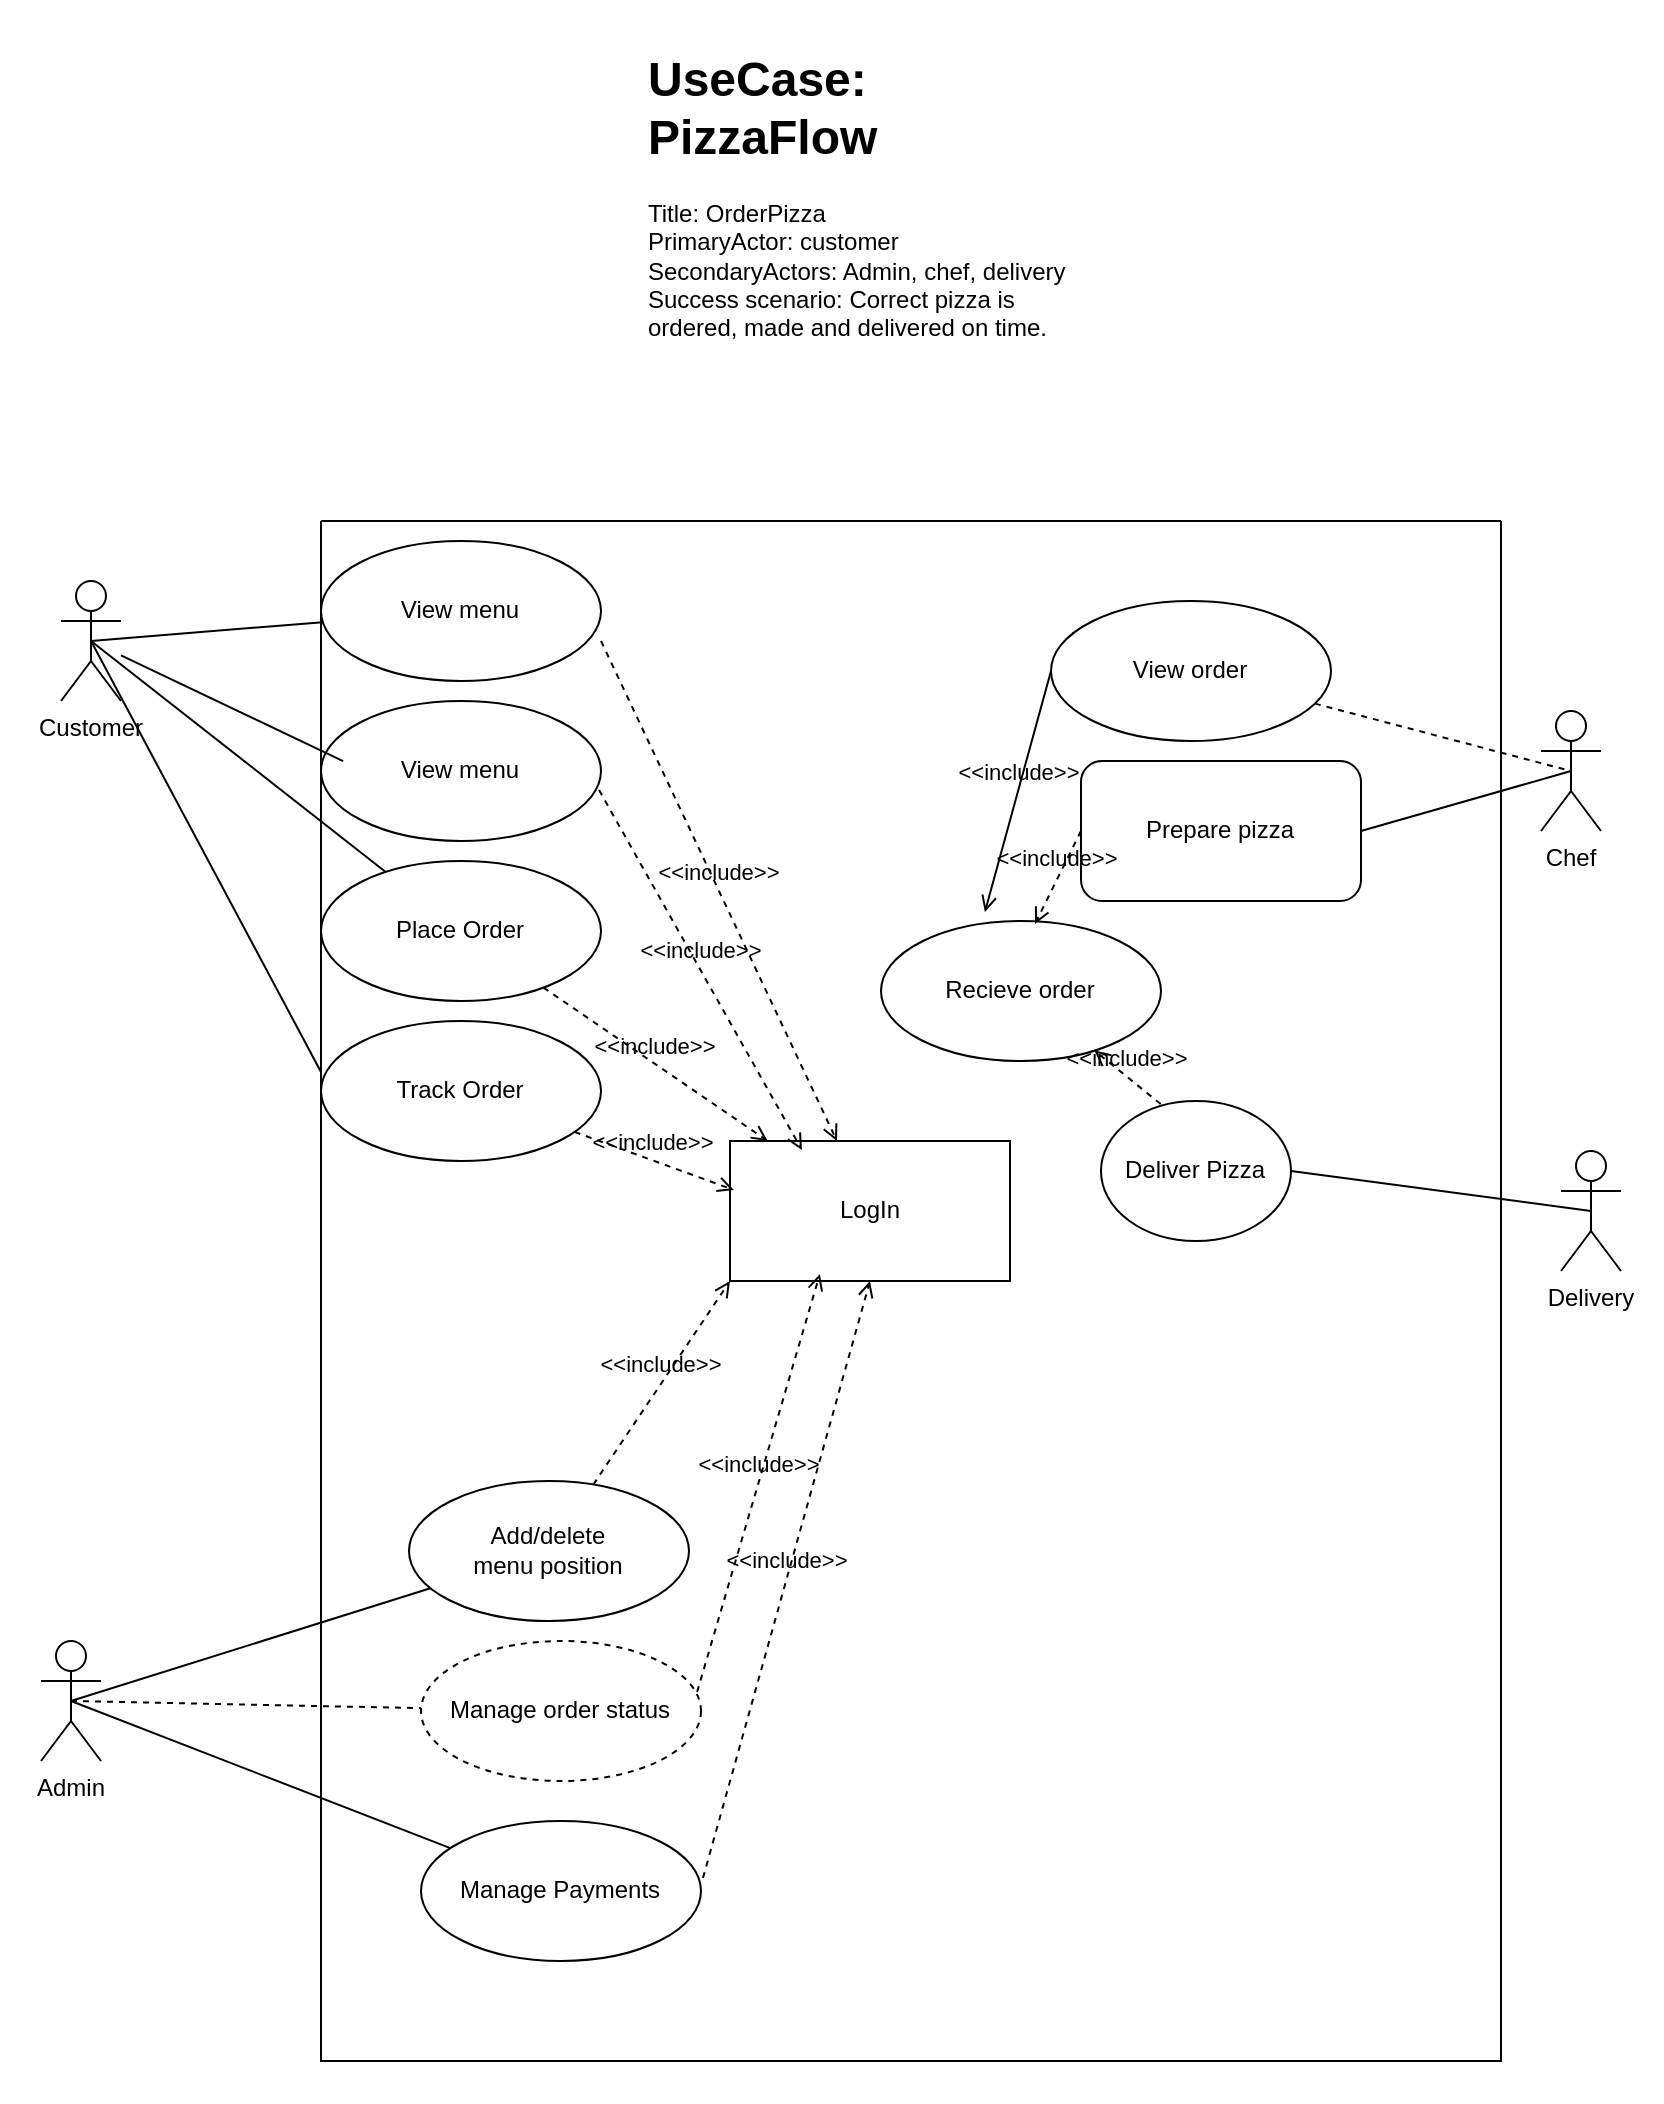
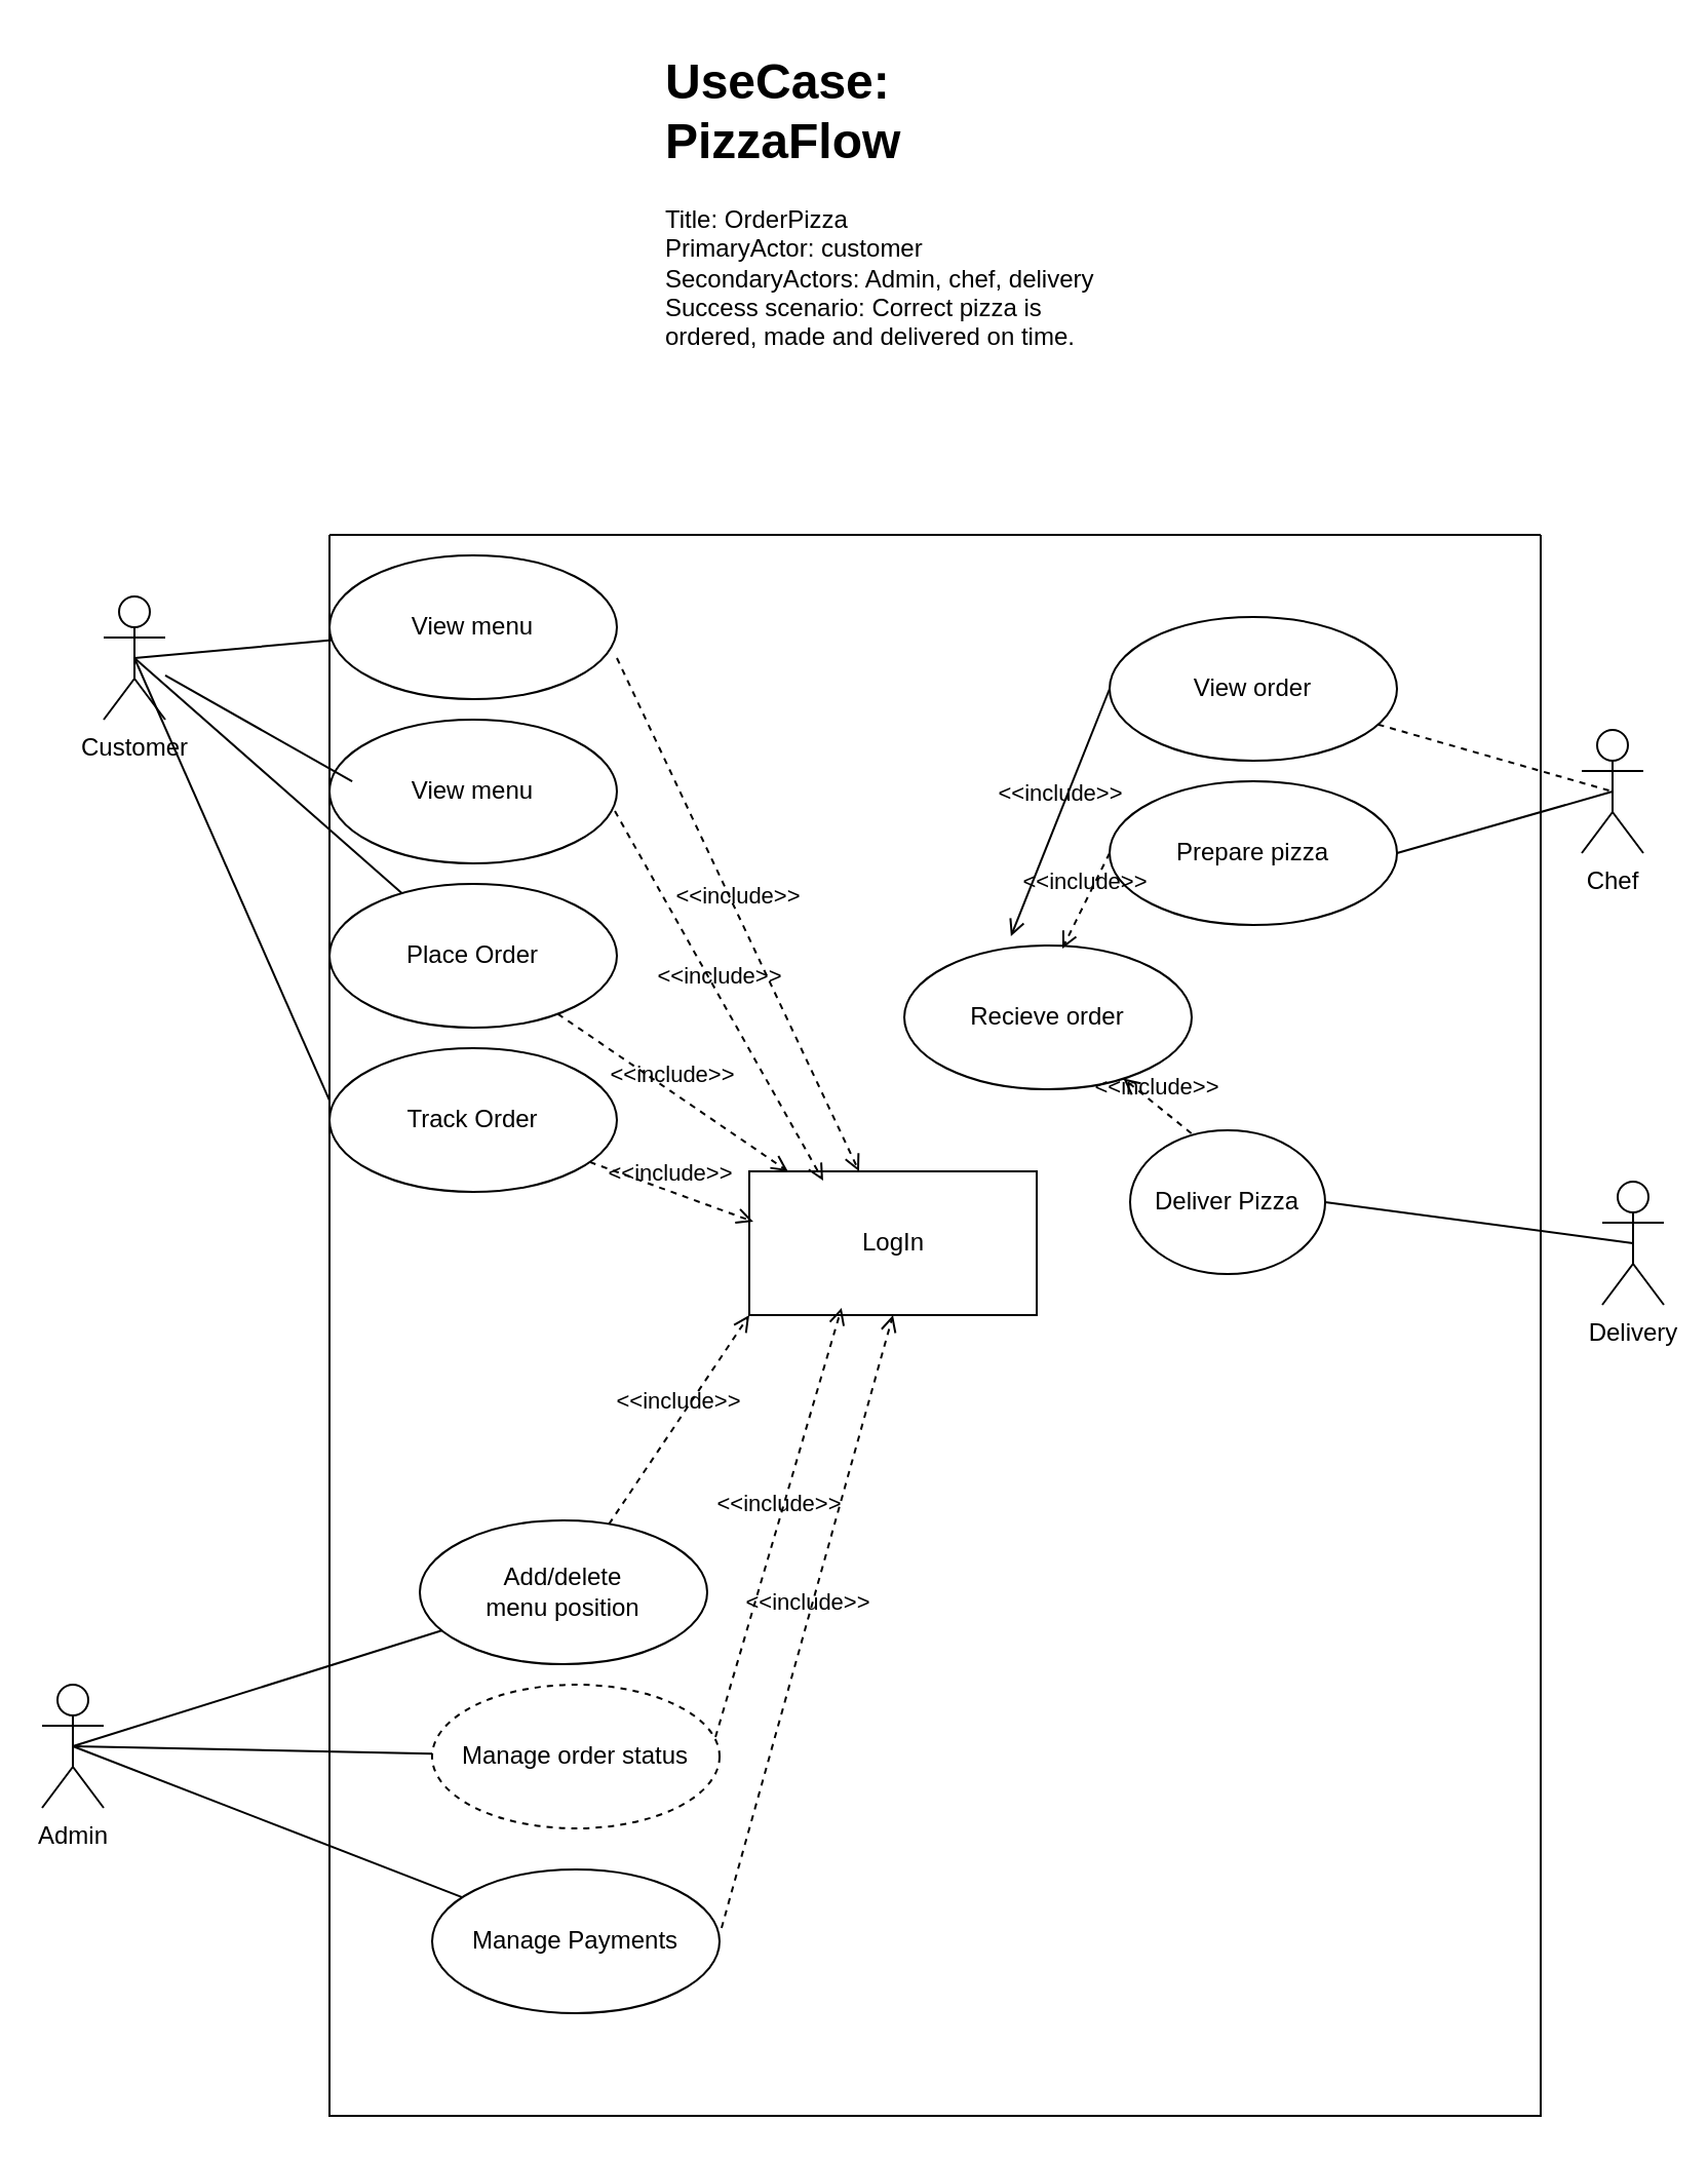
- <mxCell id="3" value="Customer" style="shape=umlActor;verticalLabelPosition=bottom;verticalAlign=top;html=1;outlineConnect=0;" vertex="1" parent="1"><mxGeometry x="30" y="290" width="30" height="60" as="geometry" /></mxCell>
+ <mxCell id="3" value="Customer" style="shape=umlActor;verticalLabelPosition=bottom;verticalAlign=top;html=1;outlineConnect=0;" vertex="1" parent="1"><mxGeometry x="50" y="290" width="30" height="60" as="geometry" /></mxCell>
- <mxCell id="29" value="View order" style="ellipse;whiteSpace=wrap;html=1;" vertex="1" parent="1"><mxGeometry x="525" y="300" width="140" height="70" as="geometry" /></mxCell>
+ <mxCell id="29" value="View order" style="ellipse;whiteSpace=wrap;html=1;" vertex="1" parent="1"><mxGeometry x="540" y="300" width="140" height="70" as="geometry" /></mxCell>
- <mxCell id="30" value="Prepare pizza" style="whiteSpace=wrap;html=1;rounded=1;" vertex="1" parent="1"><mxGeometry x="540" y="380" width="140" height="70" as="geometry" /></mxCell>
+ <mxCell id="30" value="Prepare pizza" style="ellipse;whiteSpace=wrap;html=1;" vertex="1" parent="1"><mxGeometry x="540" y="380" width="140" height="70" as="geometry" /></mxCell>
- <mxCell id="24" value="" style="endArrow=none;html=1;rounded=0;exitX=0.5;exitY=0.5;exitDx=0;exitDy=0;exitPerimeter=0;dashed=1;" edge="1" parent="1" source="6" target="21"><mxGeometry width="50" height="50" relative="1" as="geometry"><mxPoint x="155" y="850" as="sourcePoint" /><mxPoint x="235" y="810" as="targetPoint" /></mxGeometry></mxCell>
+ <mxCell id="24" value="" style="endArrow=none;html=1;rounded=0;exitX=0.5;exitY=0.5;exitDx=0;exitDy=0;exitPerimeter=0;" edge="1" parent="1" source="6" target="21"><mxGeometry width="50" height="50" relative="1" as="geometry"><mxPoint x="155" y="850" as="sourcePoint" /><mxPoint x="235" y="810" as="targetPoint" /></mxGeometry></mxCell>
